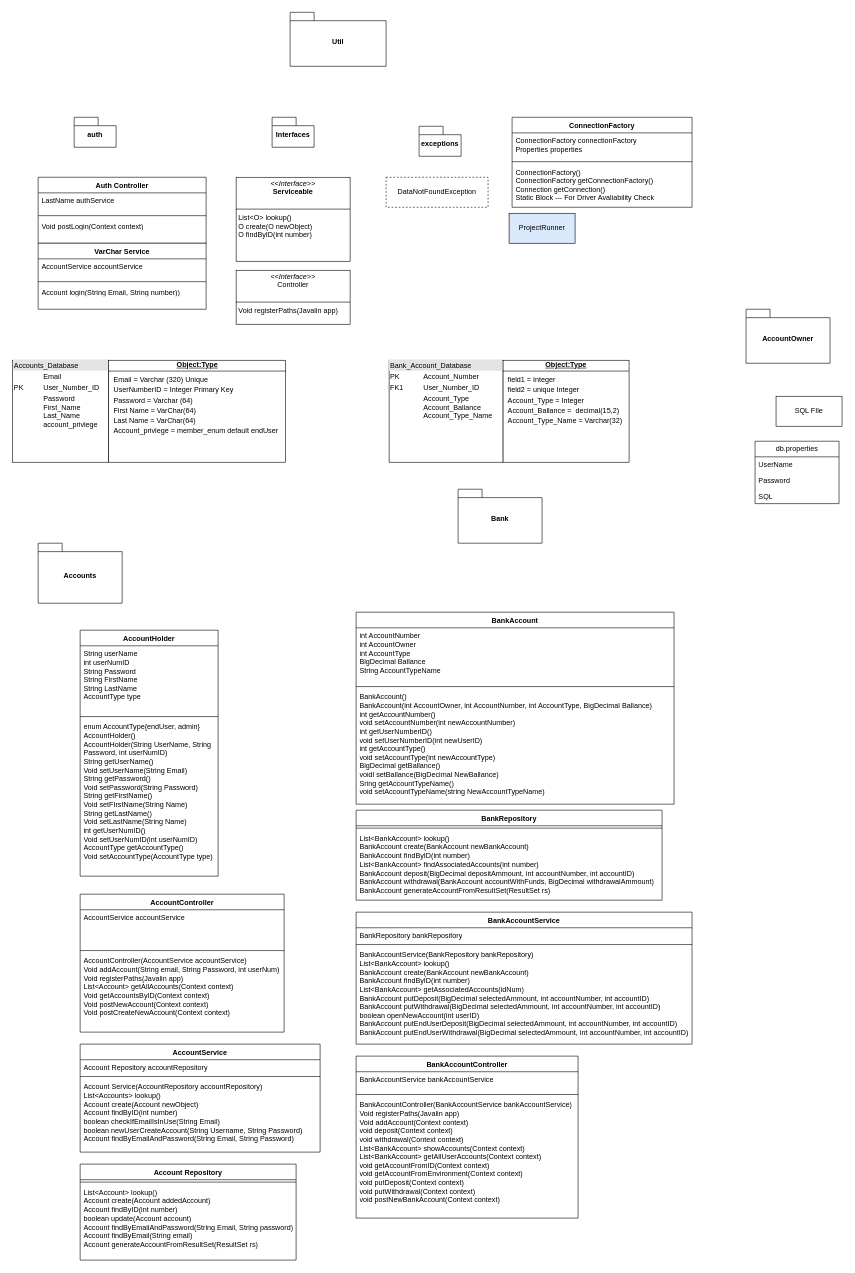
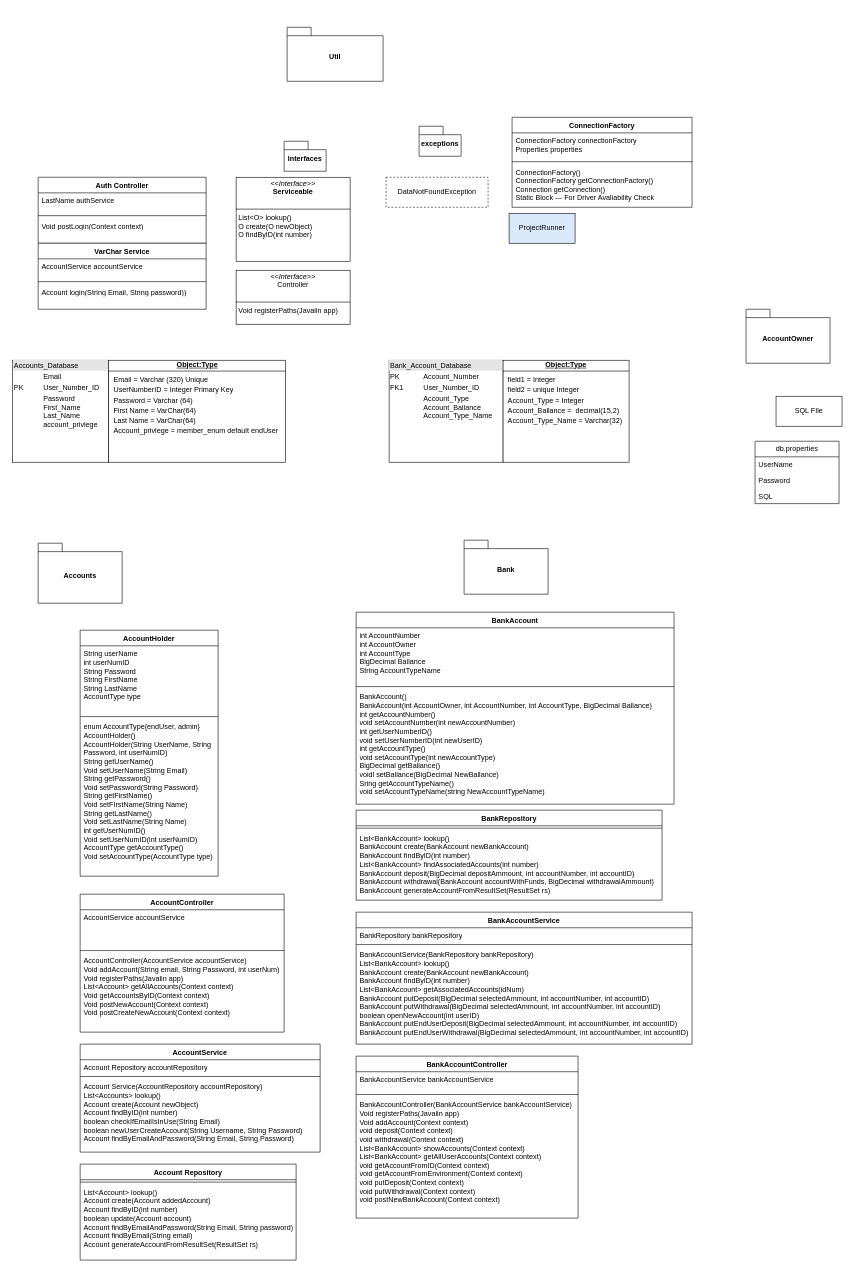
- <mxCell id="62" value="Util" style="shape=folder;fontStyle=1;spacingTop=10;tabWidth=40;tabHeight=14;tabPosition=left;html=1;whiteSpace=wrap;" vertex="1" parent="1"><mxGeometry x="483" y="20" width="160" height="90" as="geometry" /></mxCell>
+ <mxCell id="62" value="Util" style="shape=folder;fontStyle=1;spacingTop=10;tabWidth=40;tabHeight=14;tabPosition=left;html=1;whiteSpace=wrap;" vertex="1" parent="1"><mxGeometry x="478" y="45" width="160" height="90" as="geometry" /></mxCell>
- <mxCell id="60" value="auth" style="shape=folder;fontStyle=1;spacingTop=10;tabWidth=40;tabHeight=14;tabPosition=left;html=1;whiteSpace=wrap;" vertex="1" parent="1"><mxGeometry x="123" y="195" width="70" height="50" as="geometry" /></mxCell>
- <mxCell id="61" value="Interfaces" style="shape=folder;fontStyle=1;spacingTop=10;tabWidth=40;tabHeight=14;tabPosition=left;html=1;whiteSpace=wrap;" vertex="1" parent="1"><mxGeometry x="453" y="195" width="70" height="50" as="geometry" /></mxCell>
+ <mxCell id="61" value="Interfaces" style="shape=folder;fontStyle=1;spacingTop=10;tabWidth=40;tabHeight=14;tabPosition=left;html=1;whiteSpace=wrap;" vertex="1" parent="1"><mxGeometry x="473" y="235" width="70" height="50" as="geometry" /></mxCell>
- <mxCell id="46" value="Account login(String Email, String number))" style="text;strokeColor=none;fillColor=none;align=left;verticalAlign=top;spacingLeft=4;spacingRight=4;overflow=hidden;rotatable=0;points=[[0,0.5],[1,0.5]];portConstraint=eastwest;whiteSpace=wrap;html=1;" vertex="1" parent="43"><mxGeometry y="68" width="280" height="42" as="geometry" /></mxCell>
+ <mxCell id="46" value="Account login(String Email, String password))" style="text;strokeColor=none;fillColor=none;align=left;verticalAlign=top;spacingLeft=4;spacingRight=4;overflow=hidden;rotatable=0;points=[[0,0.5],[1,0.5]];portConstraint=eastwest;whiteSpace=wrap;html=1;" vertex="1" parent="43"><mxGeometry y="68" width="280" height="42" as="geometry" /></mxCell>
- <mxCell id="29" value="Bank" style="shape=folder;fontStyle=1;spacingTop=10;tabWidth=40;tabHeight=14;tabPosition=left;html=1;whiteSpace=wrap;" parent="1" vertex="1"><mxGeometry x="763" y="815" width="140" height="90" as="geometry" /></mxCell>
+ <mxCell id="29" value="Bank" style="shape=folder;fontStyle=1;spacingTop=10;tabWidth=40;tabHeight=14;tabPosition=left;html=1;whiteSpace=wrap;" parent="1" vertex="1"><mxGeometry x="773" y="900" width="140" height="90" as="geometry" /></mxCell>
